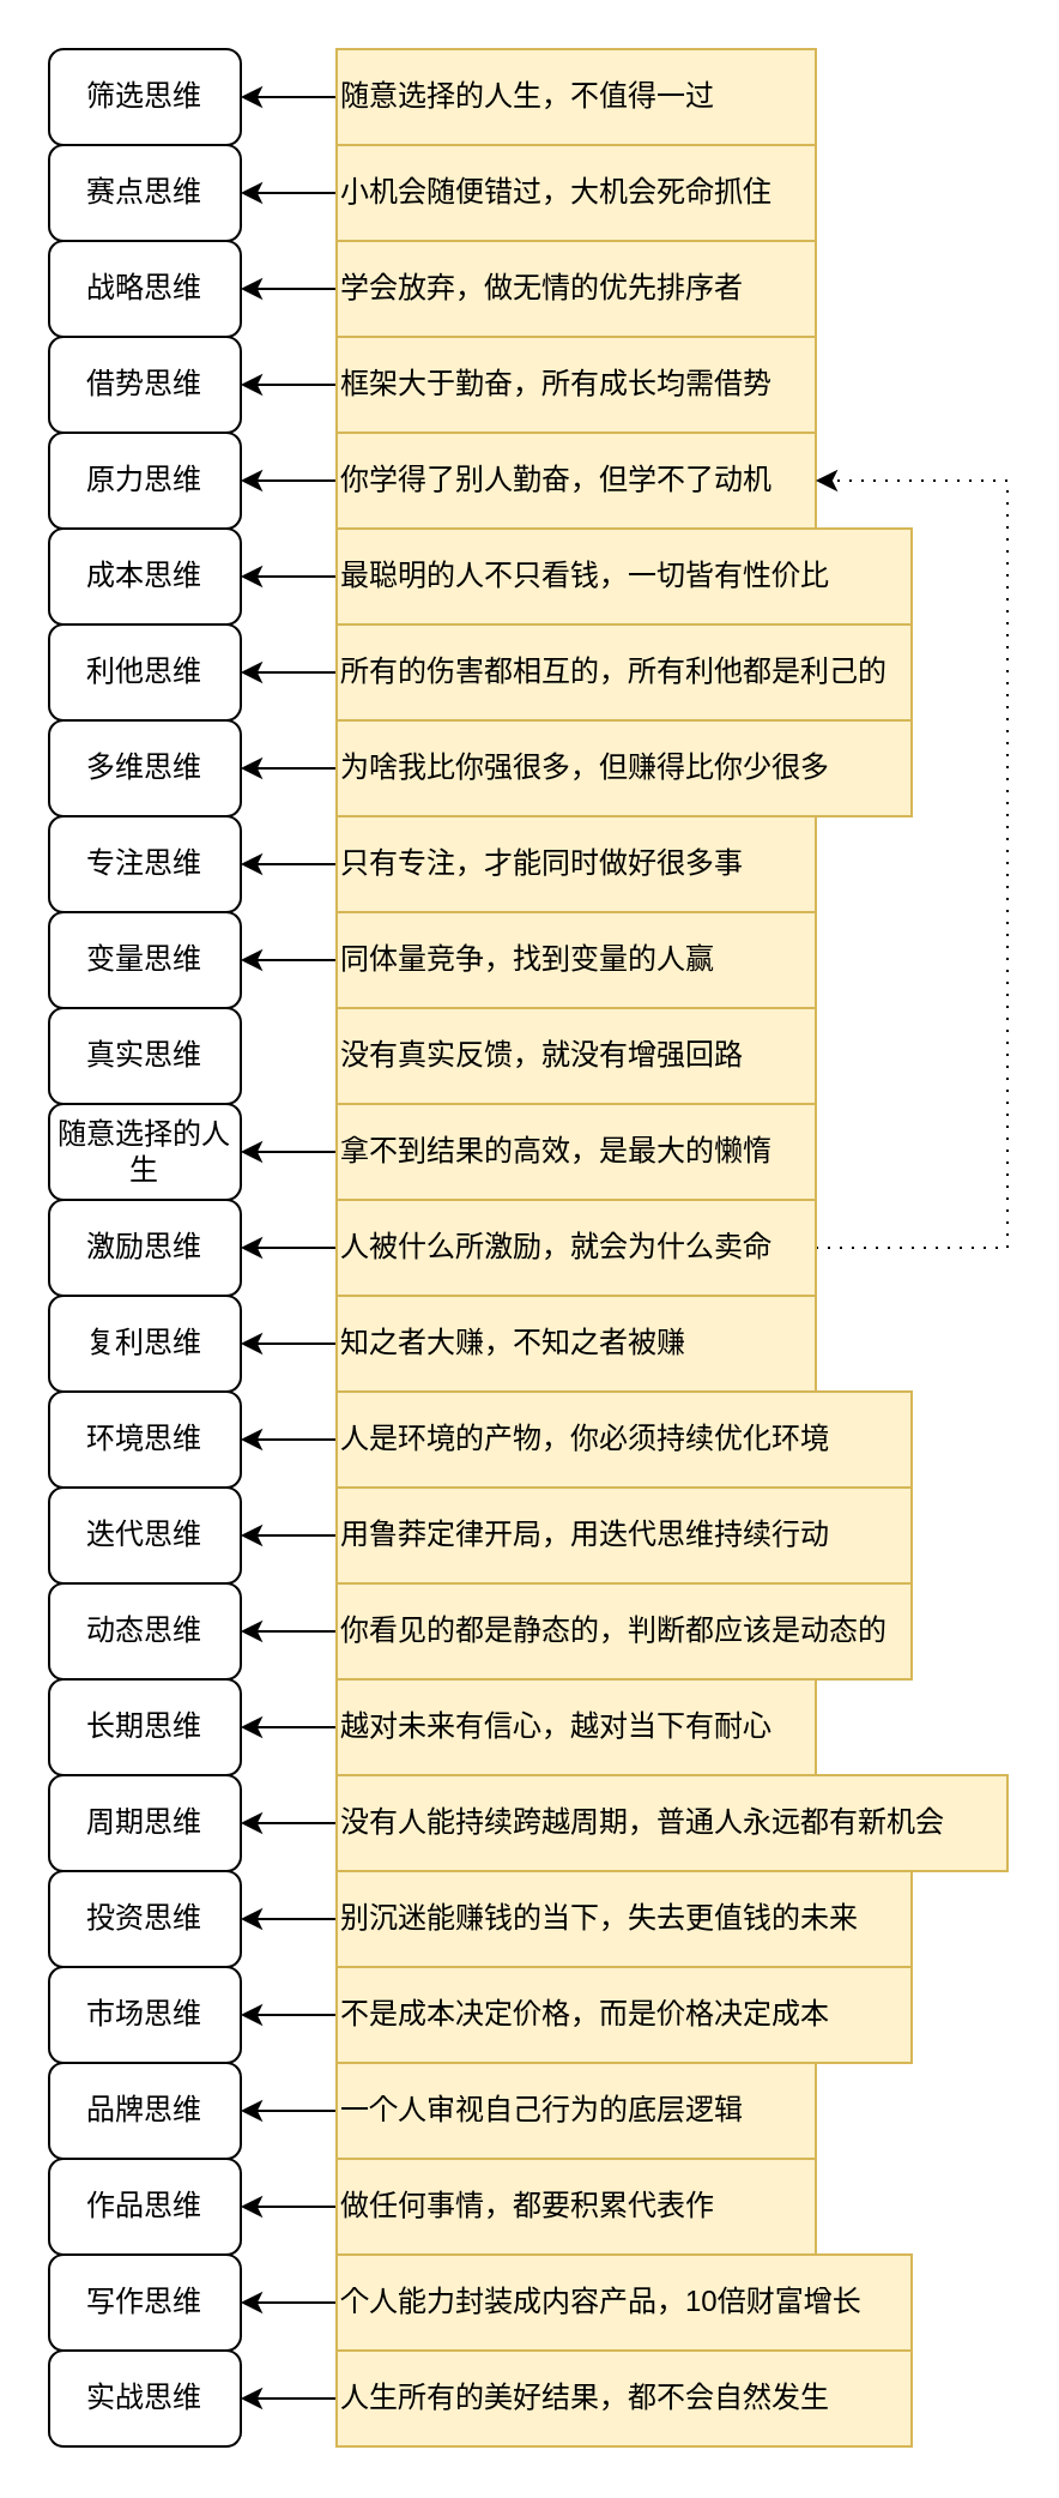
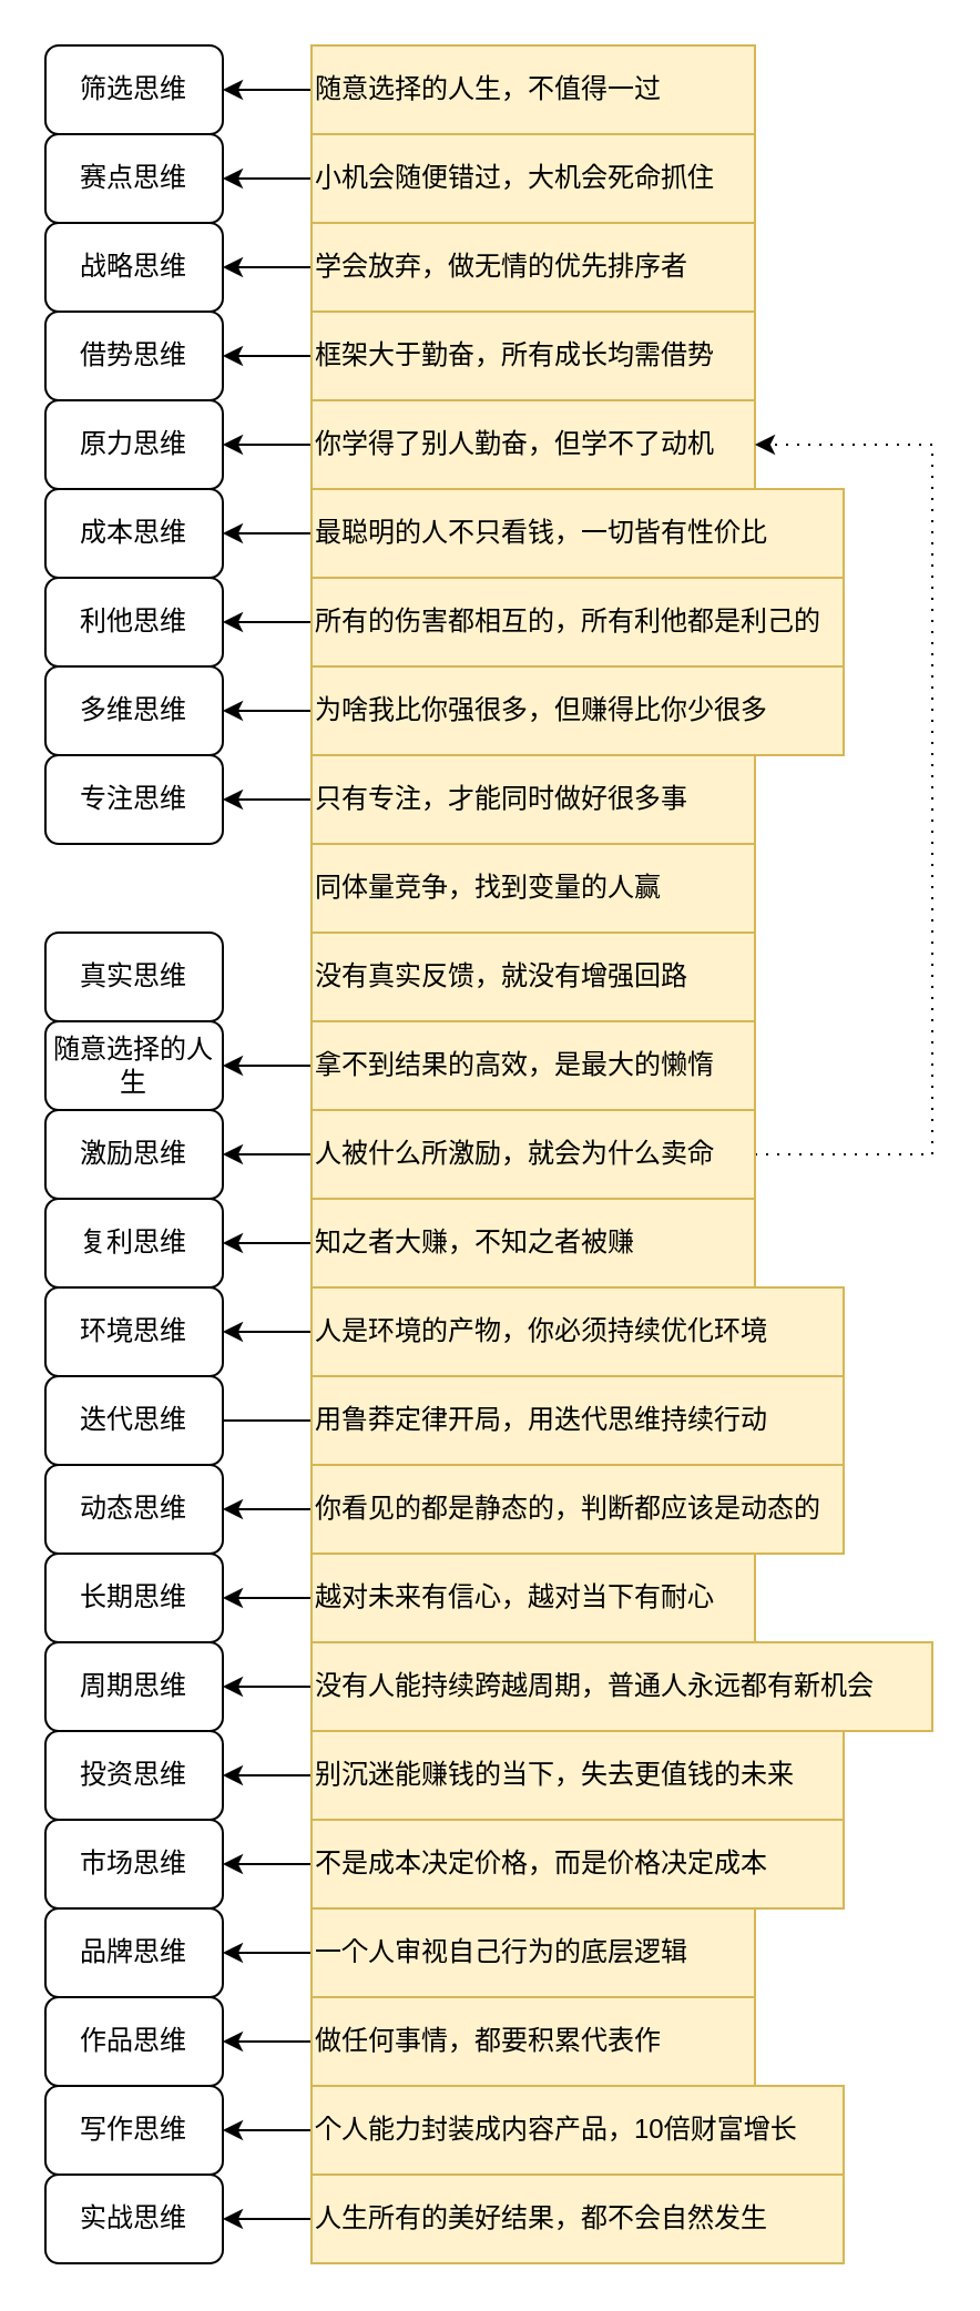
- <mxCell id="18" value="变量思维" style="rounded=1;whiteSpace=wrap;html=1;" vertex="1" parent="1"><mxGeometry x="20" y="380" width="80" height="40" as="geometry" /></mxCell>
- <mxCell id="69" style="edgeStyle=orthogonalEdgeStyle;rounded=0;orthogonalLoop=1;jettySize=auto;html=1;exitX=0;exitY=0.5;exitDx=0;exitDy=0;" edge="1" parent="1" source="70" target="18"><mxGeometry relative="1" as="geometry" /></mxCell>
- <mxCell id="57" style="edgeStyle=orthogonalEdgeStyle;rounded=0;orthogonalLoop=1;jettySize=auto;html=1;exitX=0;exitY=0.5;exitDx=0;exitDy=0;" edge="1" parent="1" source="58" target="12"><mxGeometry relative="1" as="geometry" /></mxCell>
+ <mxCell id="57" style="edgeStyle=orthogonalEdgeStyle;rounded=0;orthogonalLoop=1;jettySize=auto;html=1;exitX=0;exitY=0.5;exitDx=0;exitDy=0;endArrow=none;" edge="1" parent="1" source="58" target="12"><mxGeometry relative="1" as="geometry" /></mxCell>
